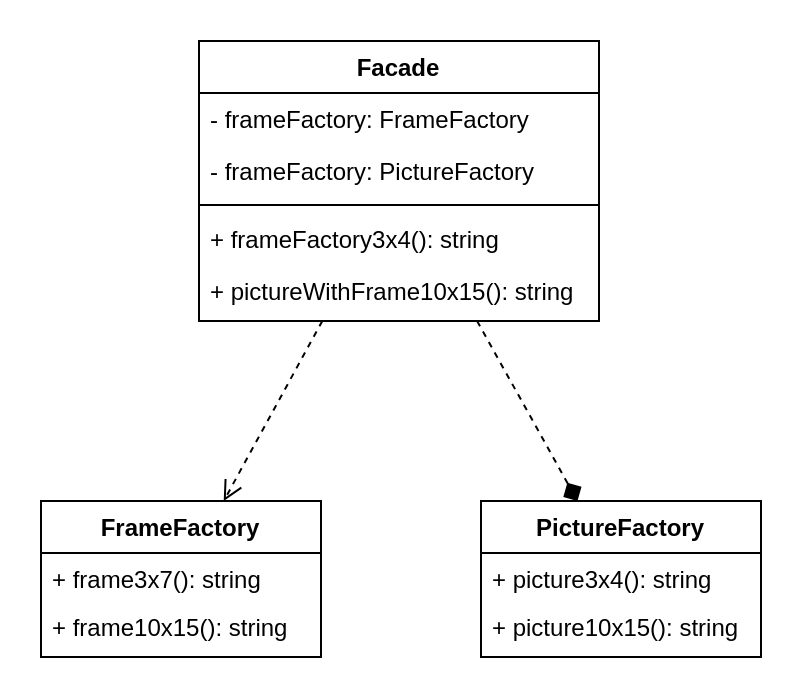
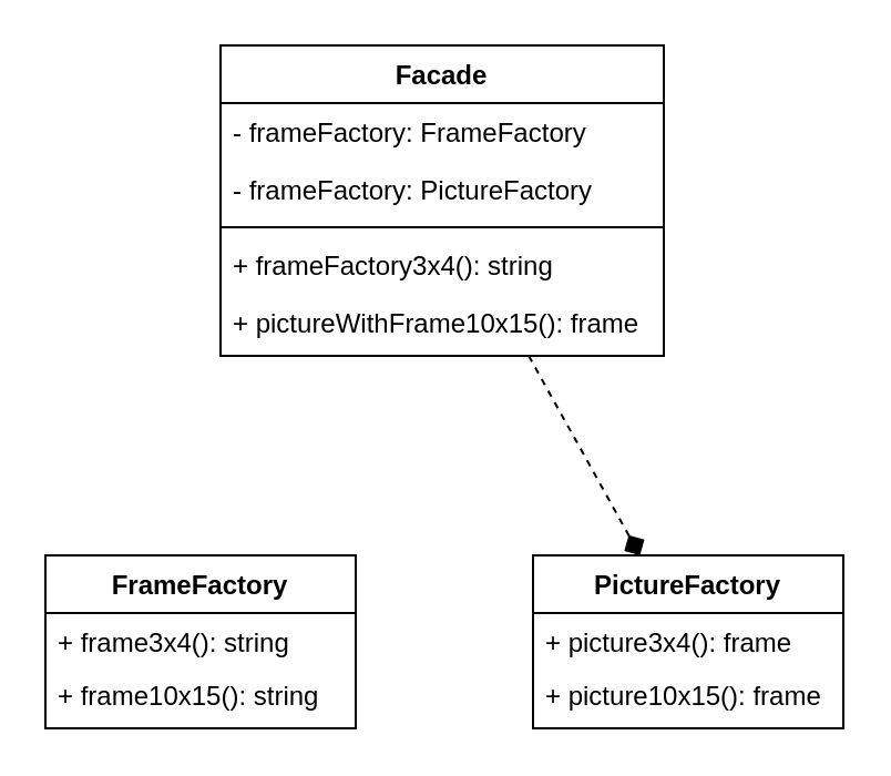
- <mxCell id="7" value="+ pictureWithFrame10x15(): string" style="text;strokeColor=none;fillColor=none;align=left;verticalAlign=top;spacingLeft=4;spacingRight=4;overflow=hidden;rotatable=0;points=[[0,0.5],[1,0.5]];portConstraint=eastwest;" parent="2" vertex="1"><mxGeometry y="112" width="200" height="28" as="geometry" /></mxCell>
+ <mxCell id="7" value="+ pictureWithFrame10x15(): frame" style="text;strokeColor=none;fillColor=none;align=left;verticalAlign=top;spacingLeft=4;spacingRight=4;overflow=hidden;rotatable=0;points=[[0,0.5],[1,0.5]];portConstraint=eastwest;" parent="2" vertex="1"><mxGeometry y="112" width="200" height="28" as="geometry" /></mxCell>
- <mxCell id="14" value="" style="html=1;verticalAlign=bottom;endArrow=open;dashed=1;endSize=8;rounded=0;" edge="1" parent="1" source="2" target="8"><mxGeometry x="0.05" y="42" relative="1" as="geometry"><mxPoint x="340" y="170" as="sourcePoint" /><mxPoint x="260" y="170" as="targetPoint" /><Array as="points" /><mxPoint as="offset" /></mxGeometry></mxCell>
- <mxCell id="9" value="+ frame3x7(): string" style="text;strokeColor=none;fillColor=none;align=left;verticalAlign=top;spacingLeft=4;spacingRight=4;overflow=hidden;rotatable=0;points=[[0,0.5],[1,0.5]];portConstraint=eastwest;" vertex="1" parent="8"><mxGeometry y="26" width="140" height="24" as="geometry" /></mxCell>
+ <mxCell id="9" value="+ frame3x4(): string" style="text;strokeColor=none;fillColor=none;align=left;verticalAlign=top;spacingLeft=4;spacingRight=4;overflow=hidden;rotatable=0;points=[[0,0.5],[1,0.5]];portConstraint=eastwest;" vertex="1" parent="8"><mxGeometry y="26" width="140" height="24" as="geometry" /></mxCell>
- <mxCell id="12" value="+ picture3x4(): string" style="text;strokeColor=none;fillColor=none;align=left;verticalAlign=top;spacingLeft=4;spacingRight=4;overflow=hidden;rotatable=0;points=[[0,0.5],[1,0.5]];portConstraint=eastwest;" vertex="1" parent="11"><mxGeometry y="26" width="140" height="24" as="geometry" /></mxCell>
+ <mxCell id="12" value="+ picture3x4(): frame" style="text;strokeColor=none;fillColor=none;align=left;verticalAlign=top;spacingLeft=4;spacingRight=4;overflow=hidden;rotatable=0;points=[[0,0.5],[1,0.5]];portConstraint=eastwest;" vertex="1" parent="11"><mxGeometry y="26" width="140" height="24" as="geometry" /></mxCell>
- <mxCell id="13" value="+ picture10x15(): string" style="text;strokeColor=none;fillColor=none;align=left;verticalAlign=top;spacingLeft=4;spacingRight=4;overflow=hidden;rotatable=0;points=[[0,0.5],[1,0.5]];portConstraint=eastwest;" vertex="1" parent="11"><mxGeometry y="50" width="140" height="28" as="geometry" /></mxCell>
+ <mxCell id="13" value="+ picture10x15(): frame" style="text;strokeColor=none;fillColor=none;align=left;verticalAlign=top;spacingLeft=4;spacingRight=4;overflow=hidden;rotatable=0;points=[[0,0.5],[1,0.5]];portConstraint=eastwest;" vertex="1" parent="11"><mxGeometry y="50" width="140" height="28" as="geometry" /></mxCell>
